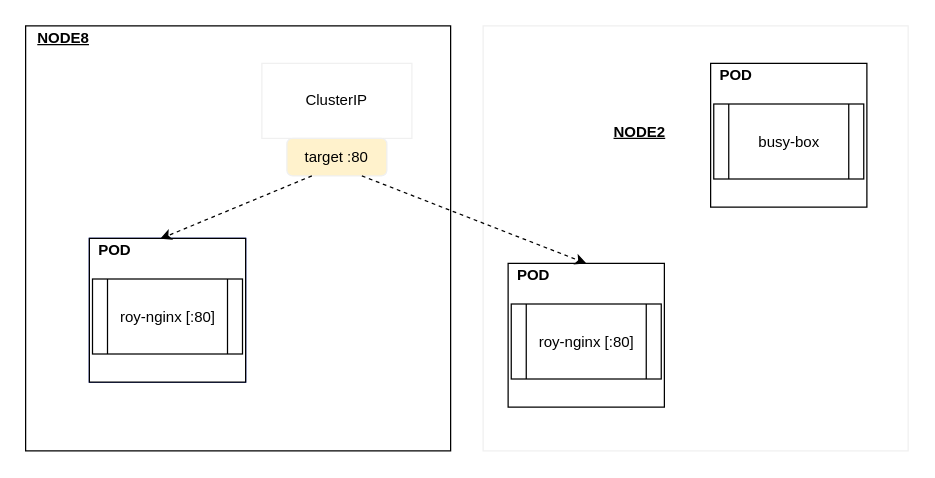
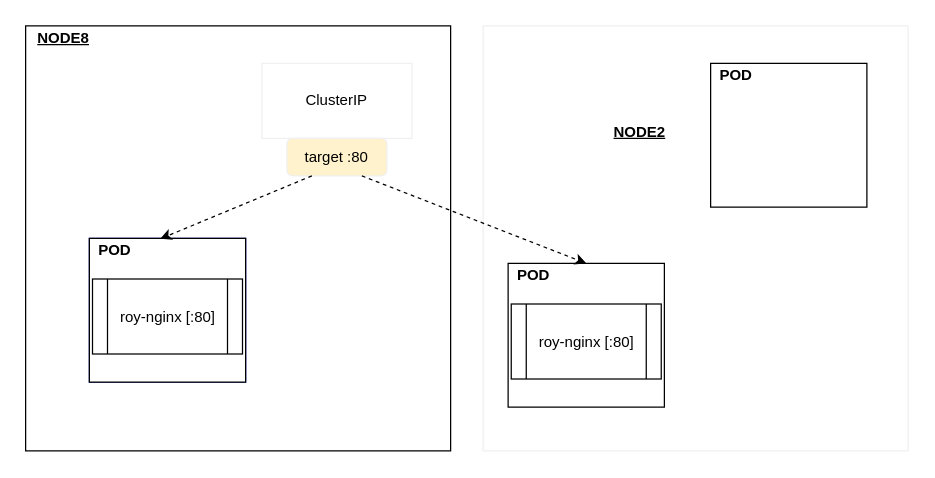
- <mxCell id="16" value="busy-box" style="shape=process;whiteSpace=wrap;html=1;backgroundOutline=1;" vertex="1" parent="14"><mxGeometry x="2.5" y="32.5" width="120" height="60" as="geometry" /></mxCell>
